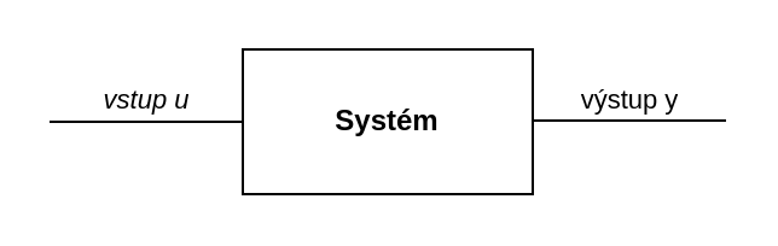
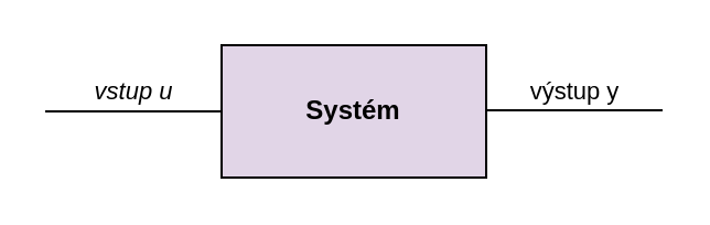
- <mxCell id="2" value="&lt;div&gt;Systém&lt;/div&gt;" style="rounded=0;whiteSpace=wrap;html=1;fontStyle=1" parent="1" vertex="1"><mxGeometry x="100" y="20" width="120" height="60" as="geometry" /></mxCell>
+ <mxCell id="2" value="&lt;div&gt;Systém&lt;/div&gt;" style="rounded=0;whiteSpace=wrap;html=1;fontStyle=1;fillColor=#e1d5e7;" parent="1" vertex="1"><mxGeometry x="100" y="20" width="120" height="60" as="geometry" /></mxCell>
